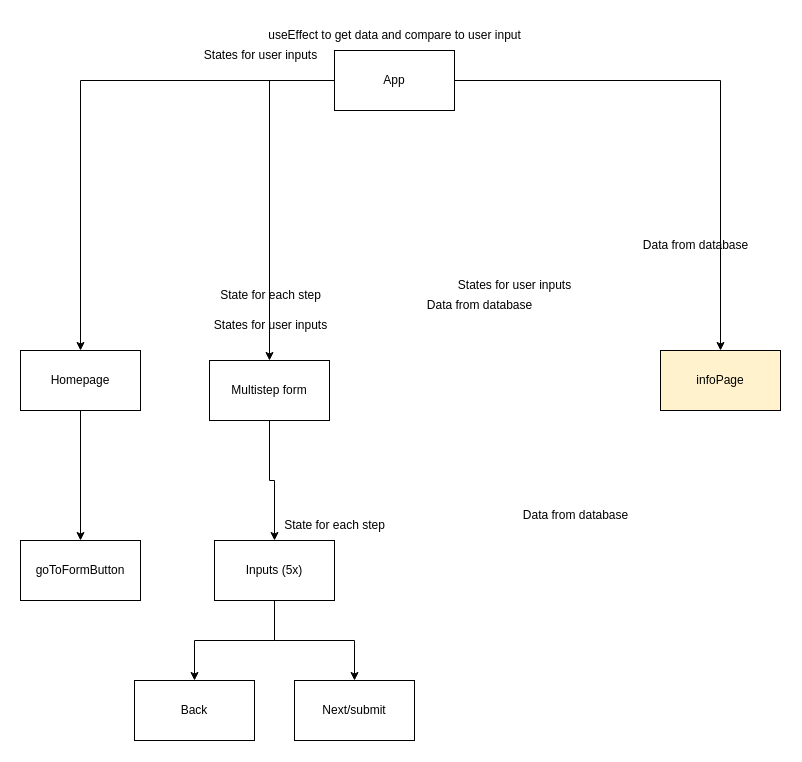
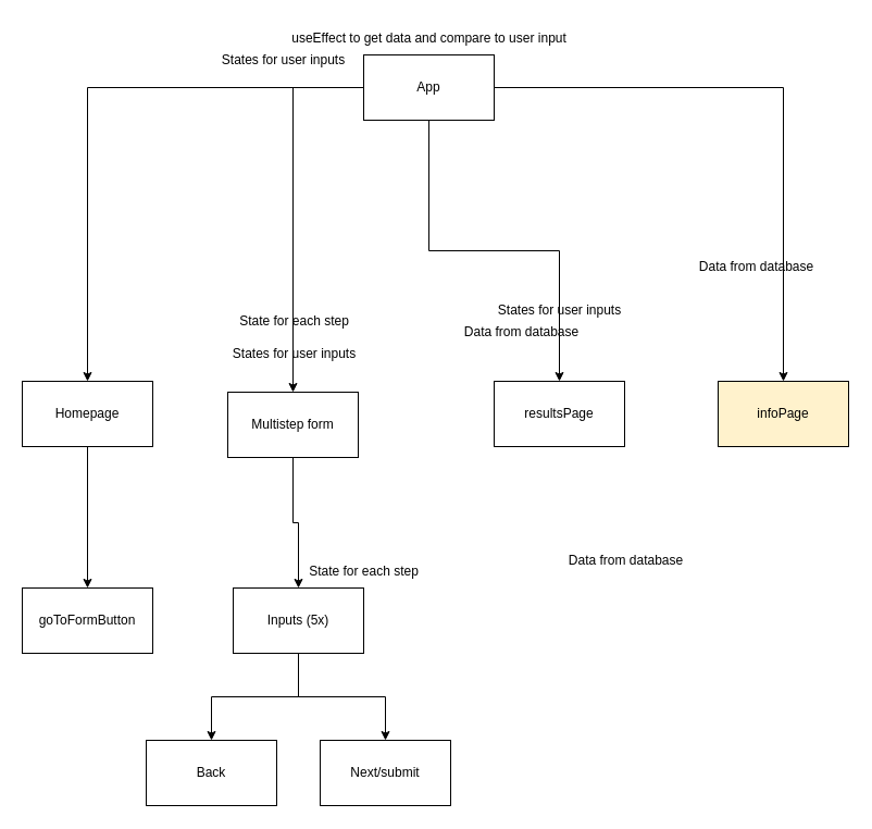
+ <mxCell id="5" style="edgeStyle=orthogonalEdgeStyle;rounded=0;orthogonalLoop=1;jettySize=auto;html=1;entryX=0.5;entryY=0;entryDx=0;entryDy=0;" parent="1" source="6" target="11" edge="1"><mxGeometry relative="1" as="geometry" /></mxCell>
+ <mxCell id="11" value="resultsPage" style="rounded=0;whiteSpace=wrap;html=1;" parent="1" vertex="1"><mxGeometry x="454" y="350" width="120" height="60" as="geometry" /></mxCell>
